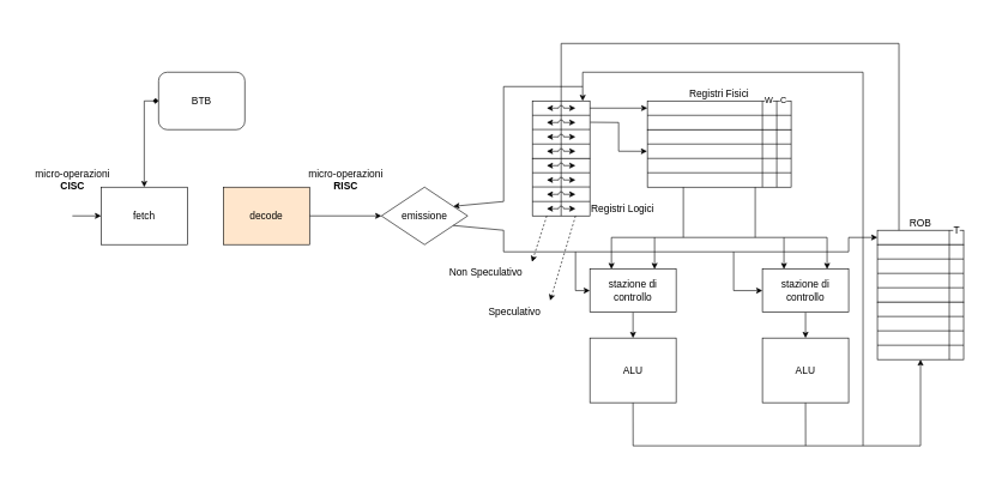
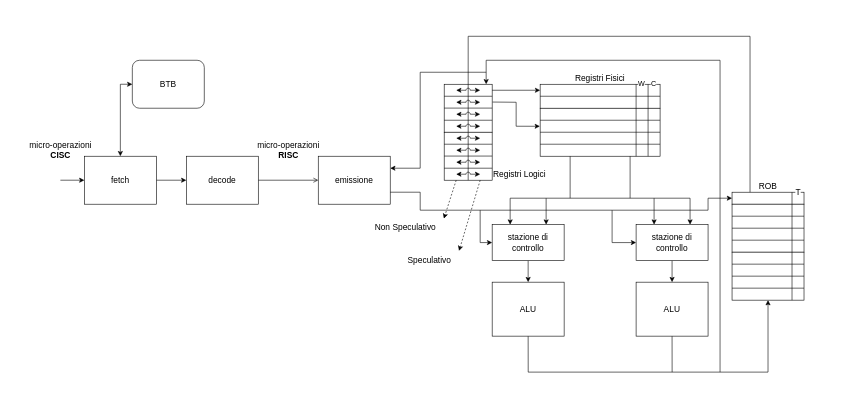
- <mxCell id="37" style="edgeStyle=none;html=1;exitX=0.5;exitY=0;exitDx=0;exitDy=0;entryX=0;entryY=0.5;entryDx=0;entryDy=0;startArrow=classic;startFill=1;rounded=0;curved=0;fontSize=14;endArrow=diamond;" edge="1" parent="1" source="38" target="41"><mxGeometry relative="1" as="geometry"><Array as="points"><mxPoint x="200" y="140" /></Array></mxGeometry></mxCell>
+ <mxCell id="37" style="edgeStyle=none;html=1;exitX=0.5;exitY=0;exitDx=0;exitDy=0;entryX=0;entryY=0.5;entryDx=0;entryDy=0;startArrow=classic;startFill=1;rounded=0;curved=0;fontSize=14;" edge="1" parent="1" source="38" target="41"><mxGeometry relative="1" as="geometry"><Array as="points"><mxPoint x="200" y="140" /></Array></mxGeometry></mxCell>
+ <mxCell id="36" style="edgeStyle=none;html=1;exitX=1;exitY=0.5;exitDx=0;exitDy=0;entryX=0;entryY=0.5;entryDx=0;entryDy=0;fontSize=14;" edge="1" parent="1" source="38" target="40"><mxGeometry relative="1" as="geometry" /></mxCell>
- <mxCell id="40" value="decode" style="whiteSpace=wrap;html=1;fontSize=14;fillColor=#ffe6cc;" vertex="1" parent="1"><mxGeometry x="310" y="260" width="120" height="80" as="geometry" /></mxCell>
+ <mxCell id="40" value="decode" style="whiteSpace=wrap;html=1;fontSize=14;" vertex="1" parent="1"><mxGeometry x="310" y="260" width="120" height="80" as="geometry" /></mxCell>
- <mxCell id="39" value="micro-operazioni&lt;div&gt;&lt;b&gt;RISC&lt;/b&gt;&lt;/div&gt;" style="edgeStyle=none;html=1;exitX=1;exitY=0.5;exitDx=0;exitDy=0;entryX=0;entryY=0.5;entryDx=0;entryDy=0;fontSize=14;" edge="1" parent="1" source="40" target="45"><mxGeometry y="50" relative="1" as="geometry"><mxPoint as="offset" /></mxGeometry></mxCell>
+ <mxCell id="39" value="micro-operazioni&lt;div&gt;&lt;b&gt;RISC&lt;/b&gt;&lt;/div&gt;" style="edgeStyle=none;html=1;exitX=1;exitY=0.5;exitDx=0;exitDy=0;entryX=0;entryY=0.5;entryDx=0;entryDy=0;fontSize=14;endArrow=open;" edge="1" parent="1" source="40" target="45"><mxGeometry y="50" relative="1" as="geometry"><mxPoint as="offset" /></mxGeometry></mxCell>
- <mxCell id="45" value="emissione" style="rhombus;whiteSpace=wrap;html=1;fontSize=14;" vertex="1" parent="1"><mxGeometry x="530" y="260" width="120" height="80" as="geometry" /></mxCell>
+ <mxCell id="45" value="emissione" style="whiteSpace=wrap;html=1;fontSize=14;" vertex="1" parent="1"><mxGeometry x="530" y="260" width="120" height="80" as="geometry" /></mxCell>
